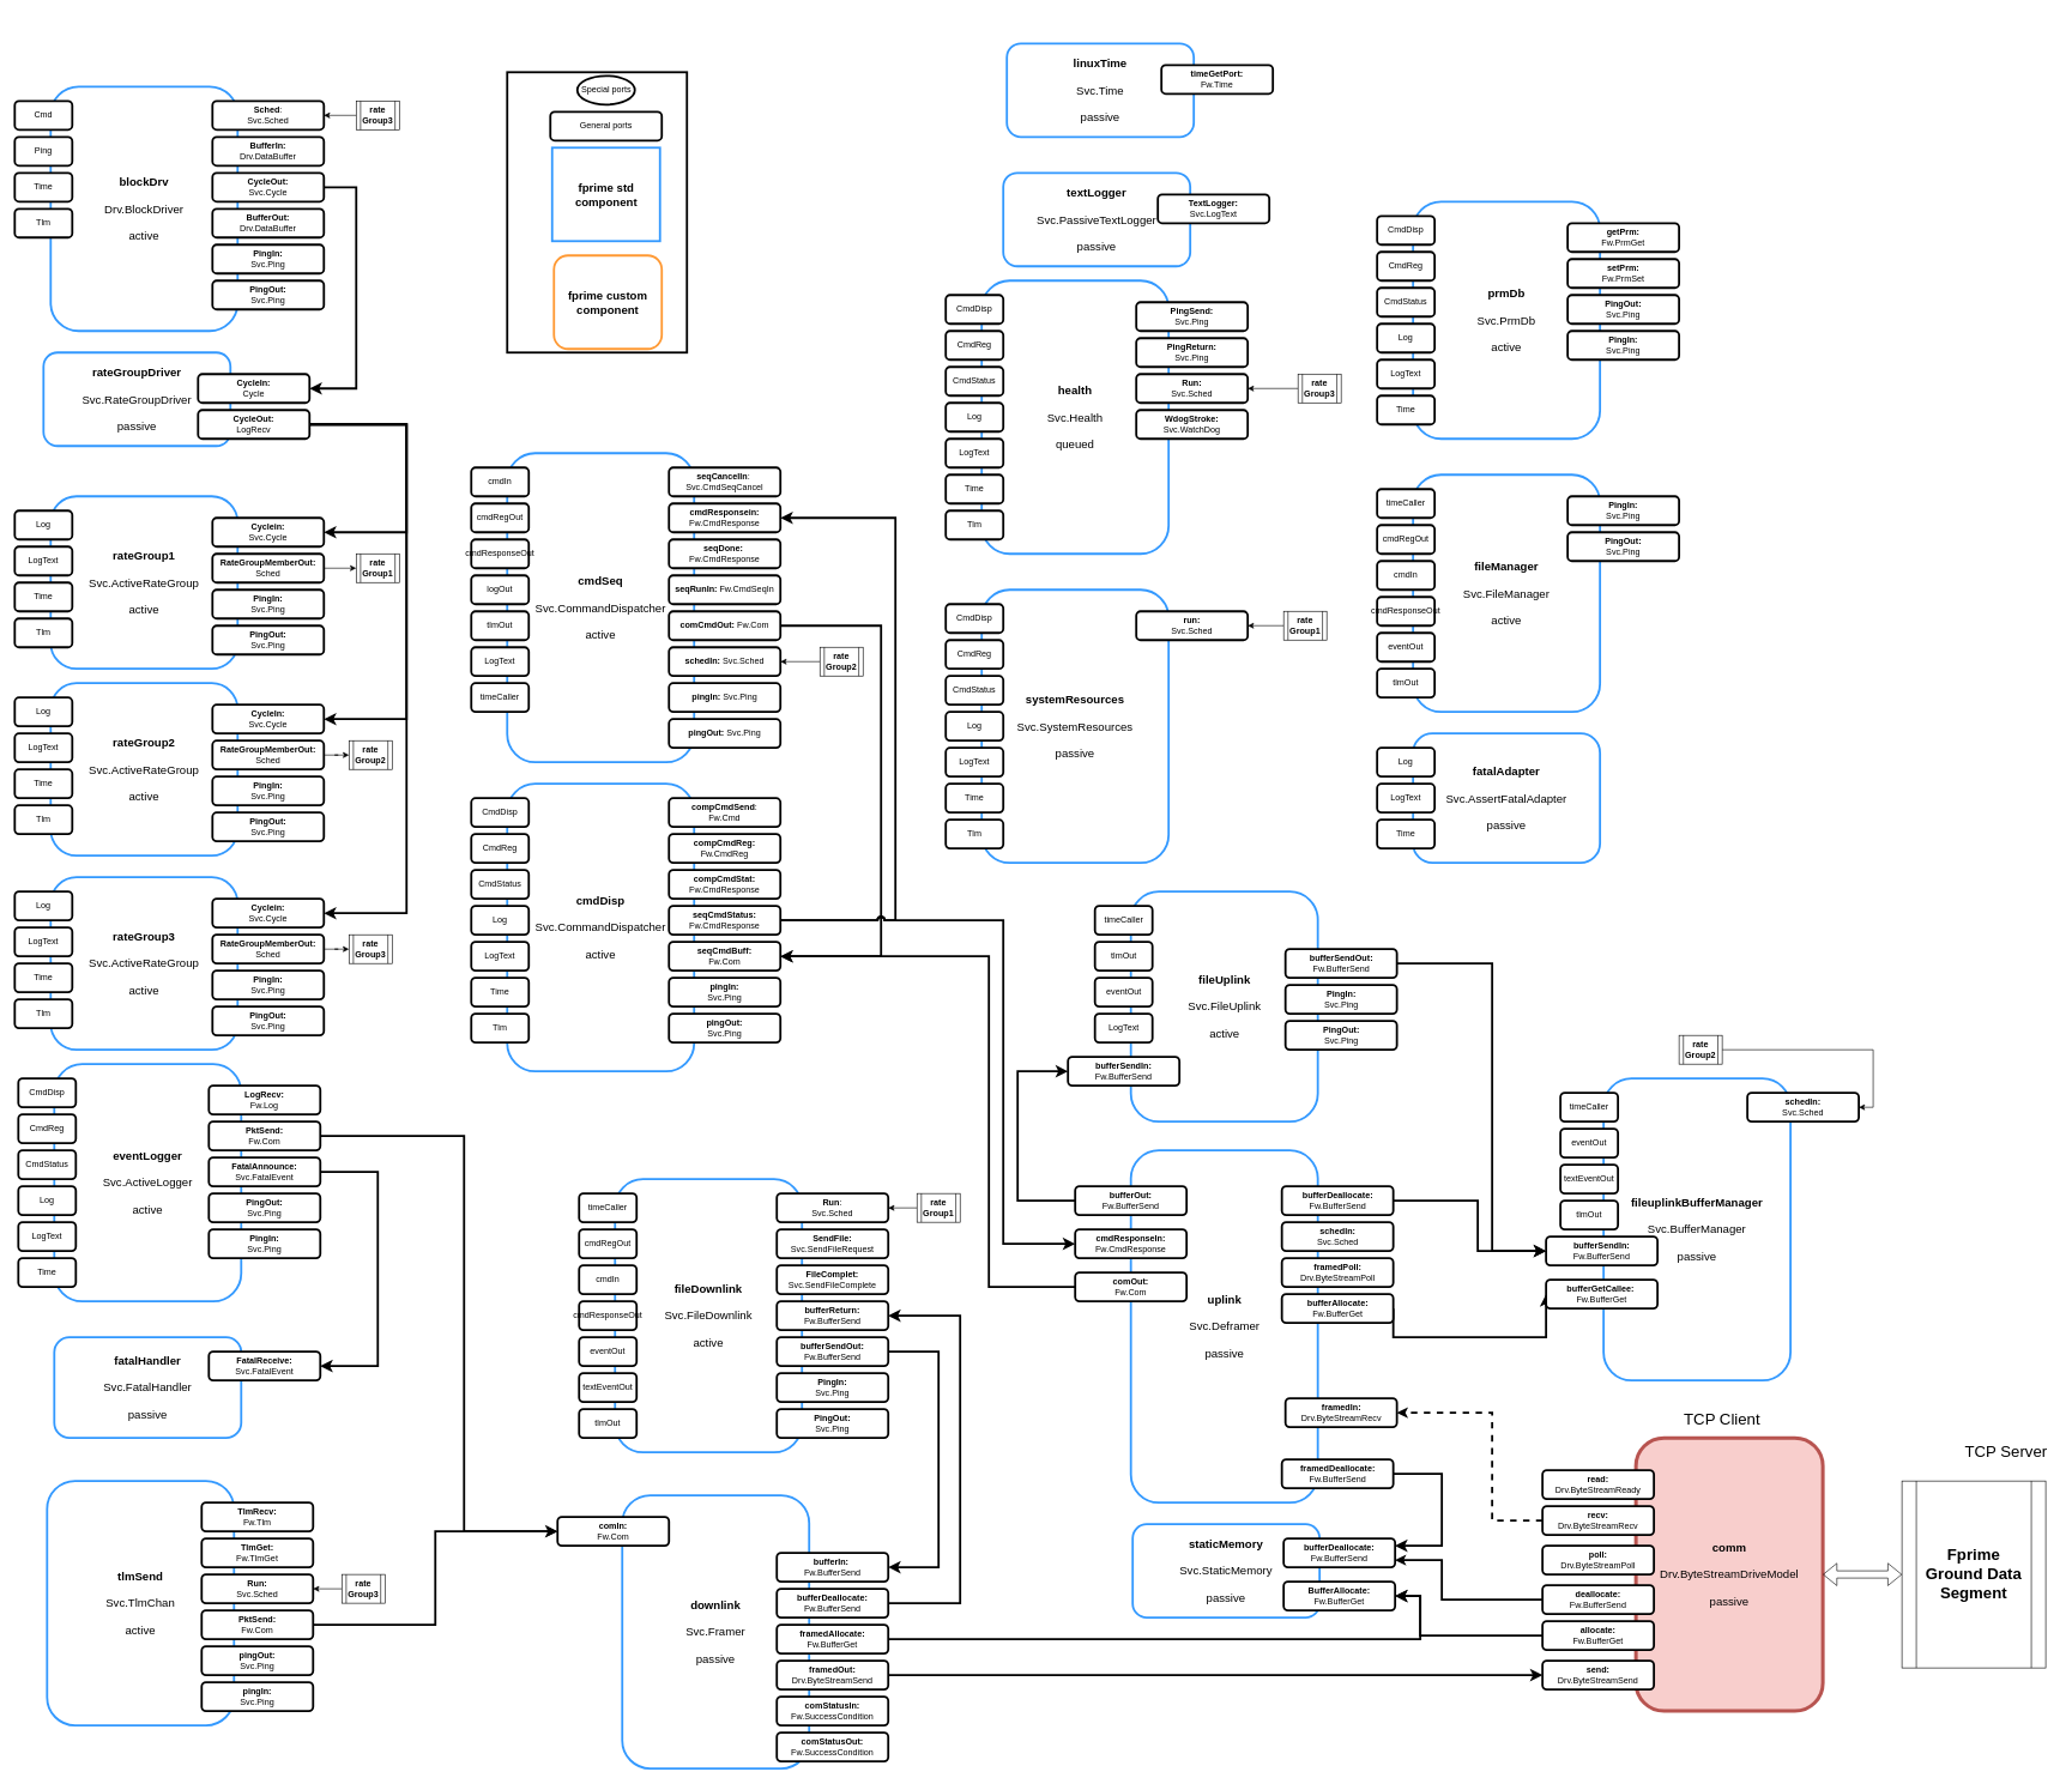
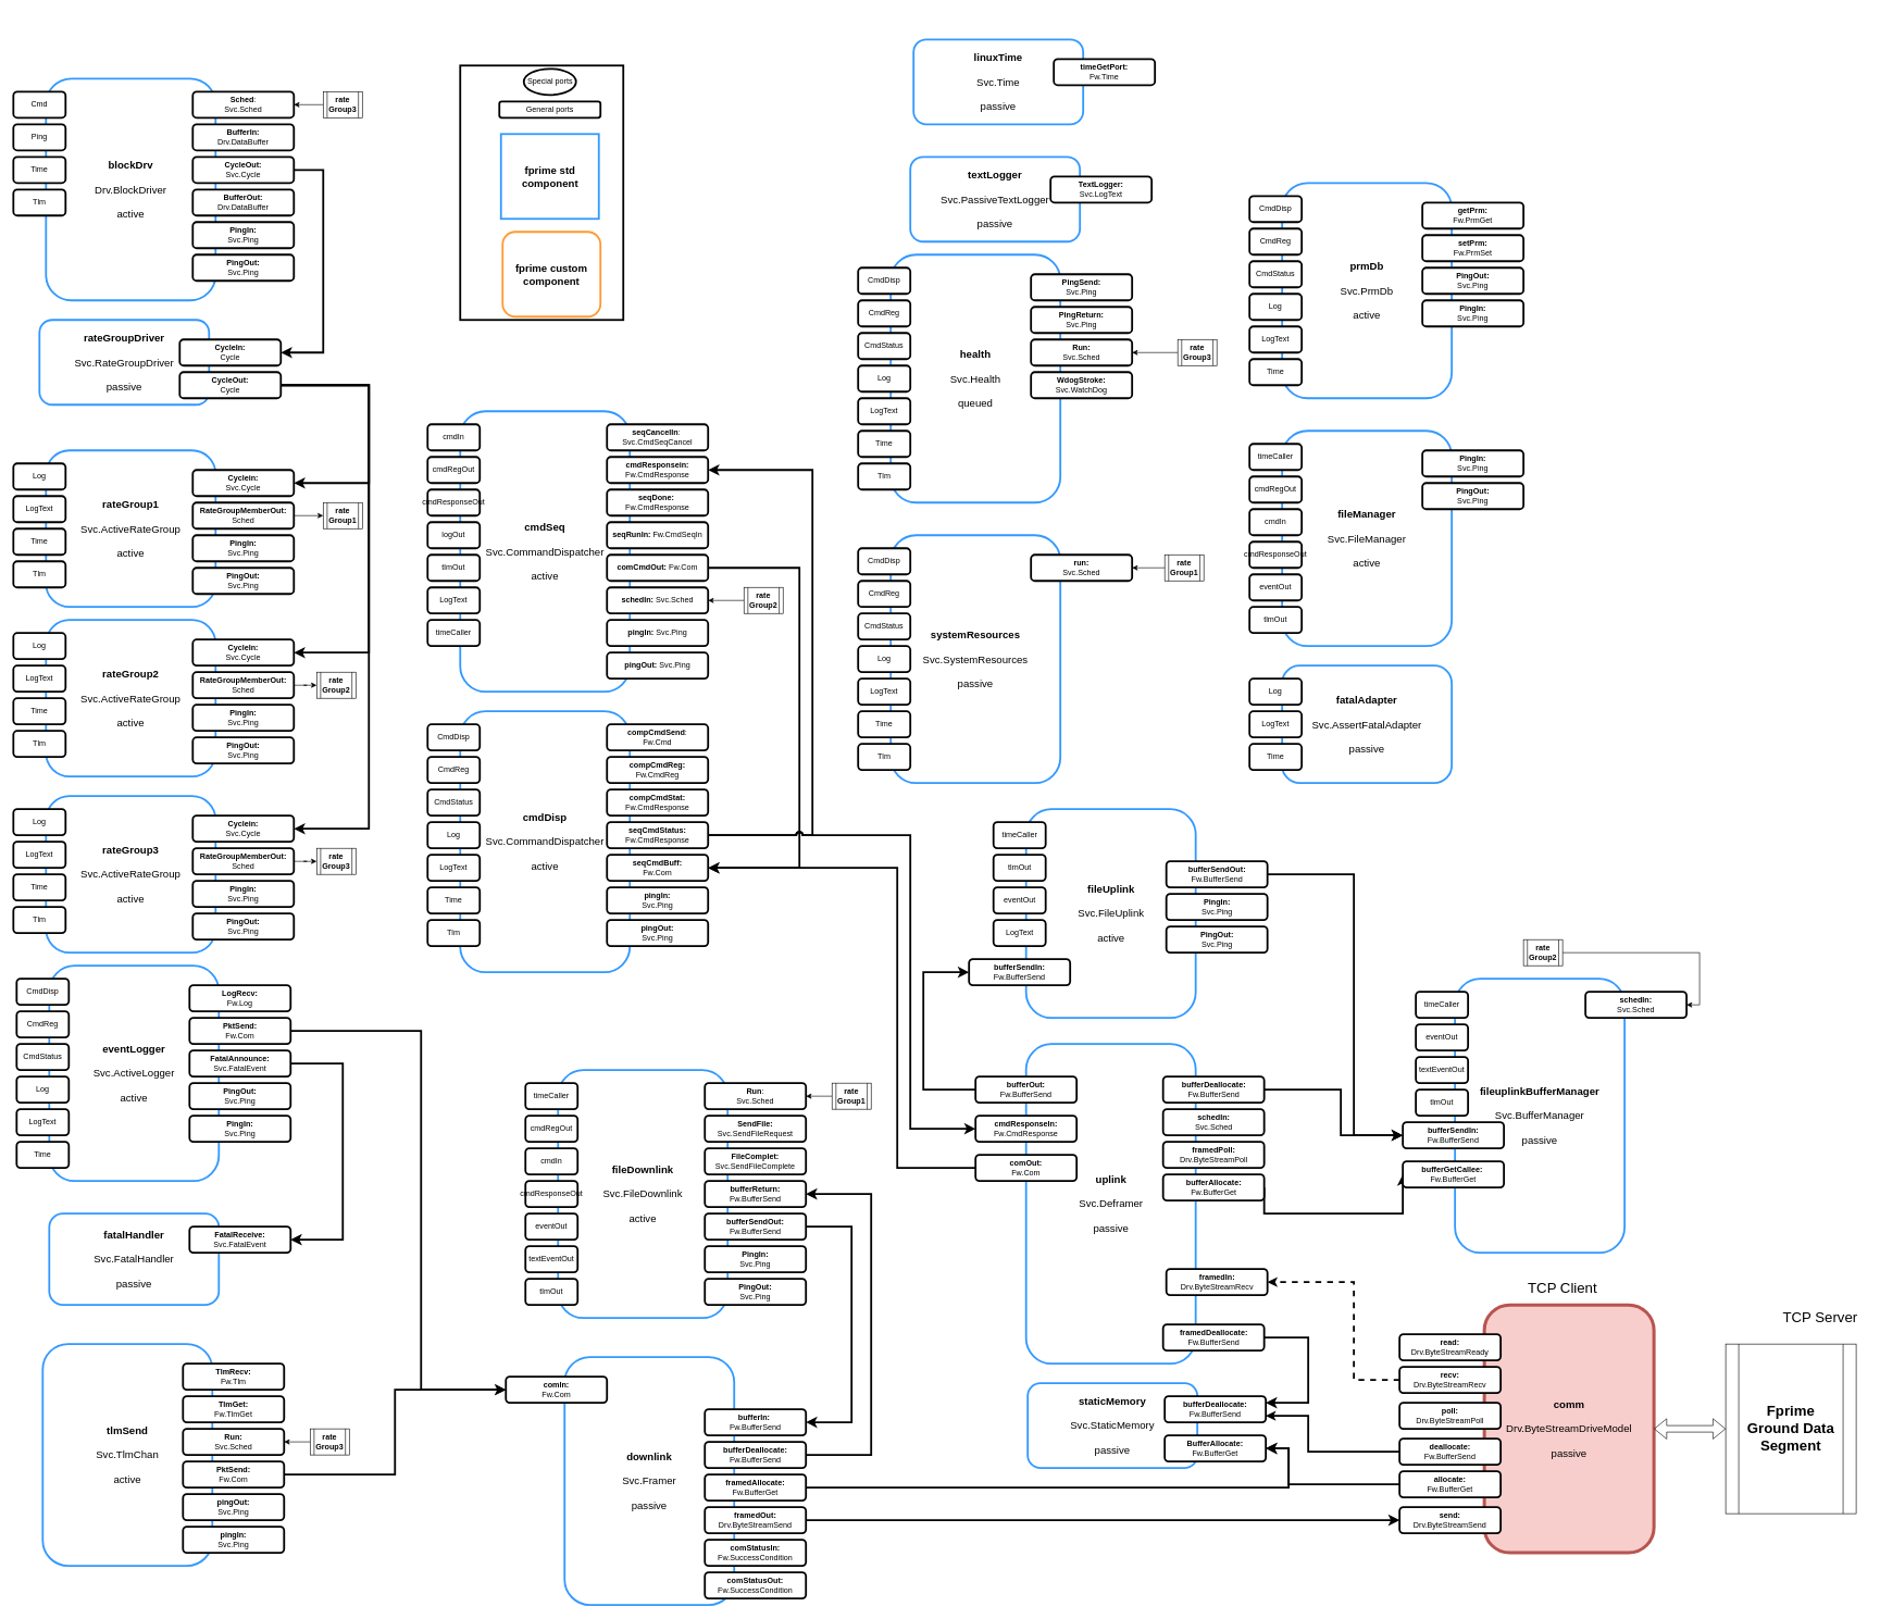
- <mxCell id="69" value="General ports" style="rounded=1;whiteSpace=wrap;html=1;strokeWidth=3;" parent="66" vertex="1"><mxGeometry x="60" y="55" width="155" height="40" as="geometry" /></mxCell>
+ <mxCell id="69" value="General ports" style="rounded=1;whiteSpace=wrap;html=1;strokeWidth=3;" parent="66" vertex="1"><mxGeometry x="60" y="55" width="155" height="25" as="geometry" /></mxCell>
- <mxCell id="184" value="&lt;b&gt;CycleOut:&lt;br&gt;&lt;/b&gt;LogRecv" style="rounded=1;whiteSpace=wrap;html=1;strokeColor=#000000;fontSize=12;strokeWidth=3;" parent="181" vertex="1"><mxGeometry x="215" y="80" width="155" height="40" as="geometry" /></mxCell>
+ <mxCell id="184" value="&lt;b&gt;CycleOut:&lt;br&gt;&lt;/b&gt;Cycle" style="rounded=1;whiteSpace=wrap;html=1;strokeColor=#000000;fontSize=12;strokeWidth=3;" parent="181" vertex="1"><mxGeometry x="215" y="80" width="155" height="40" as="geometry" /></mxCell>
